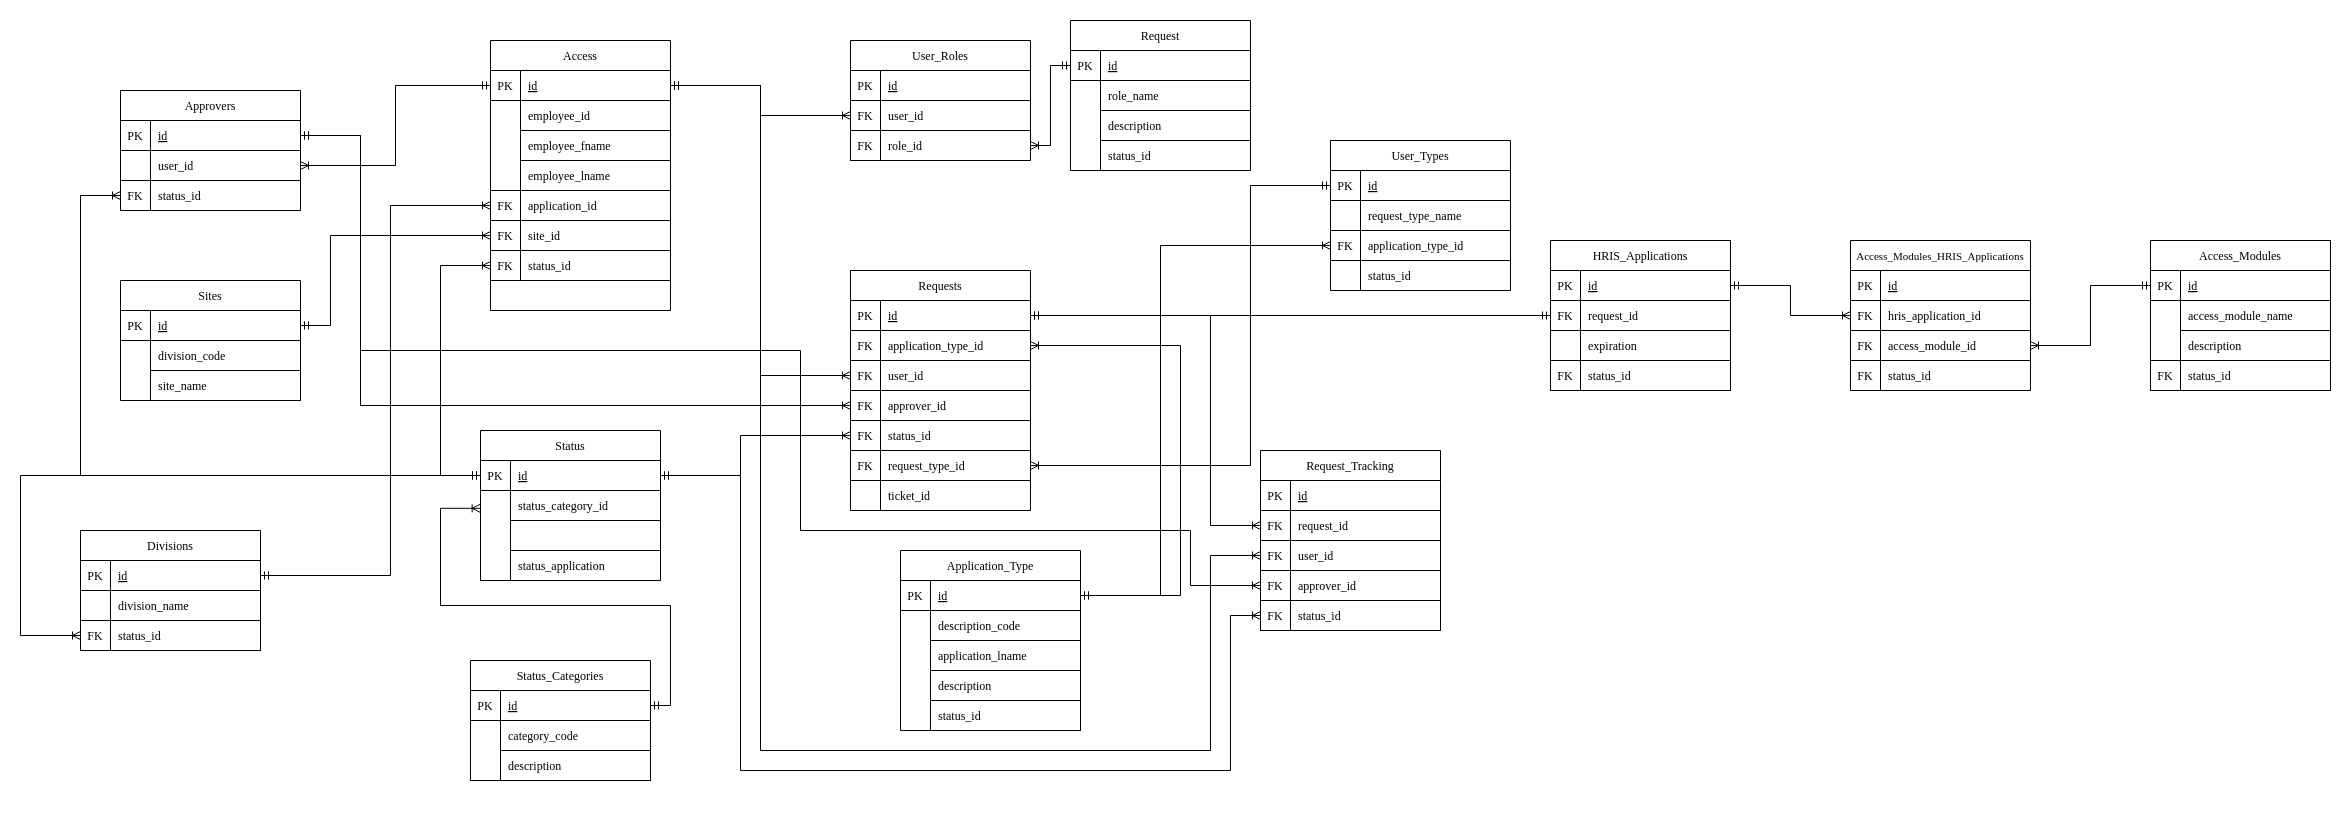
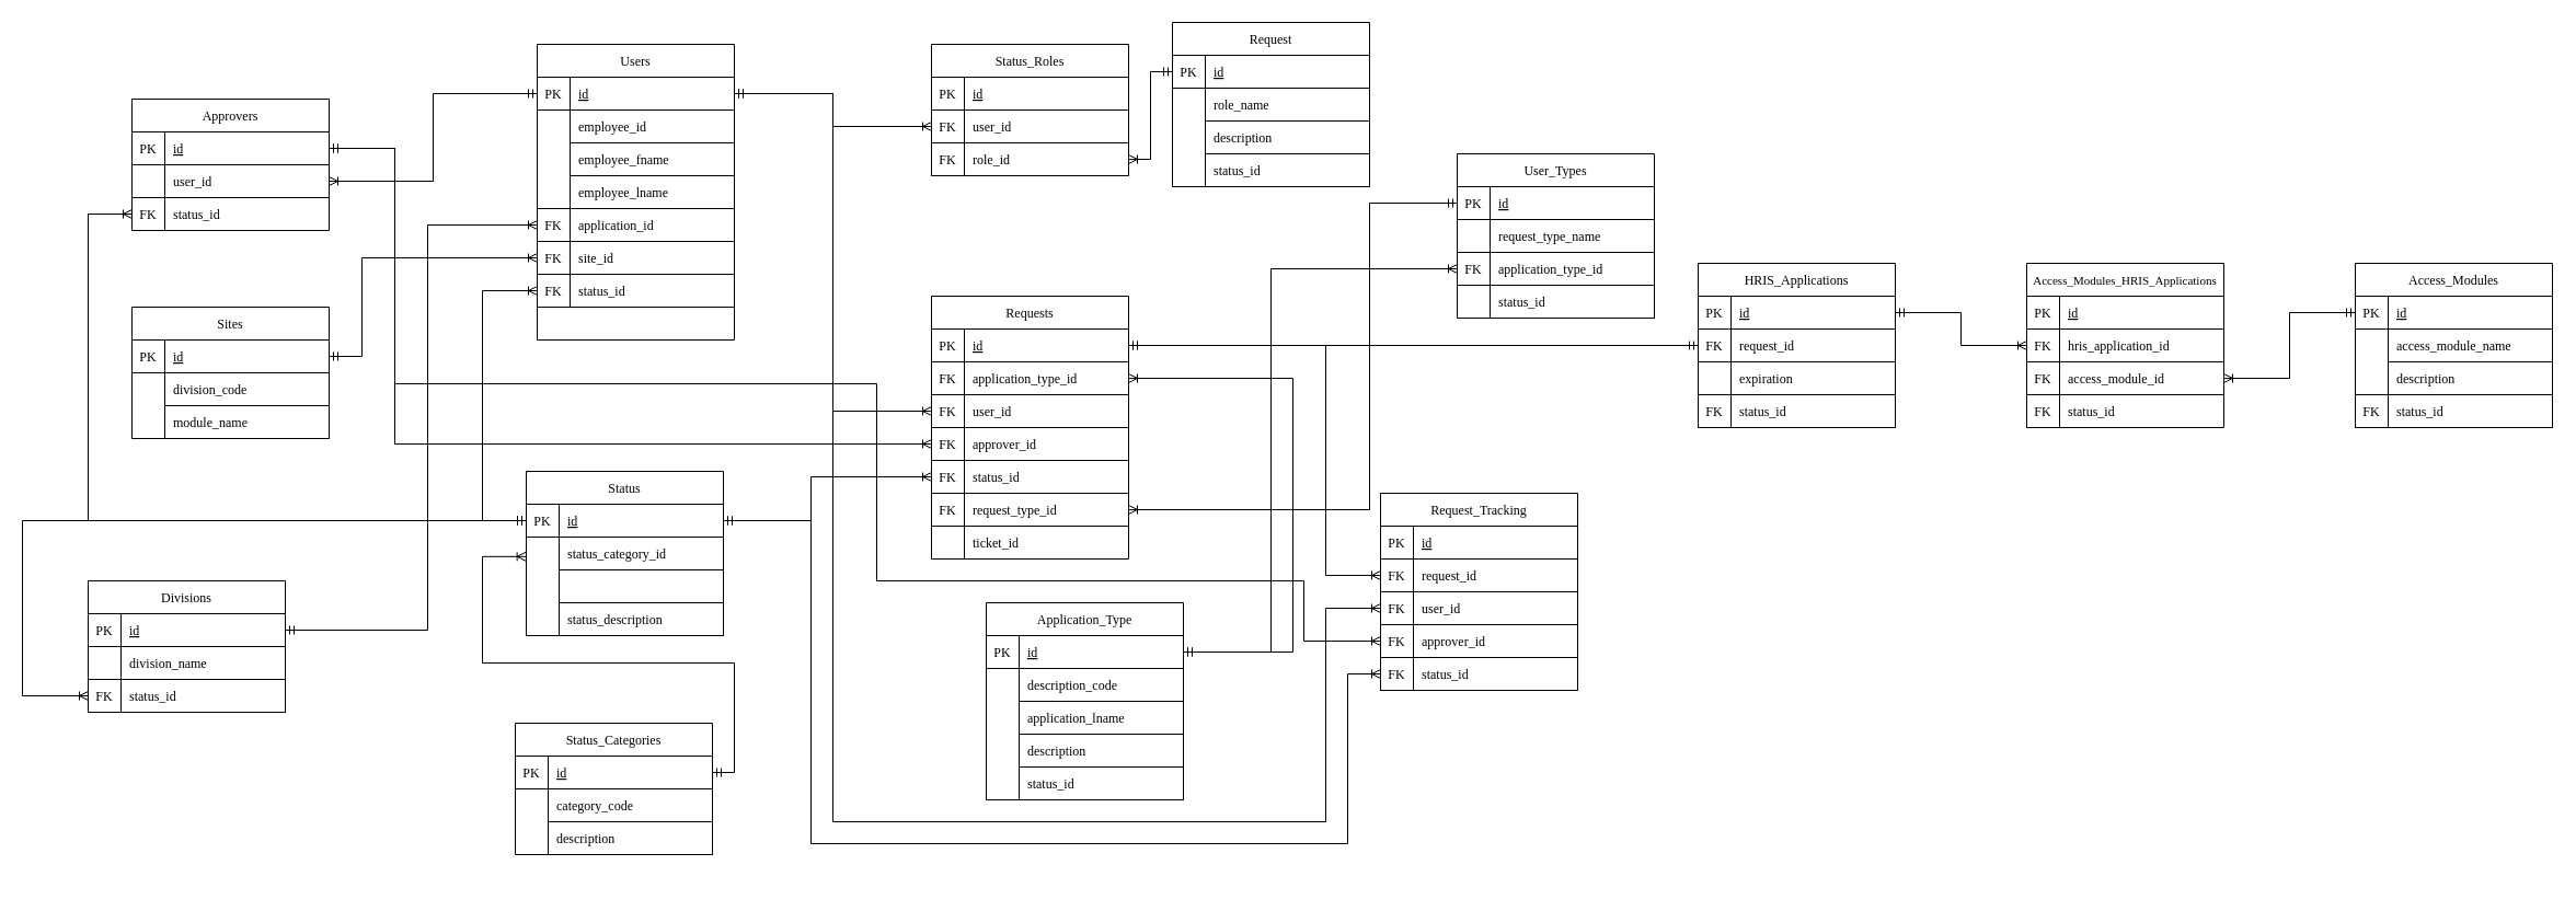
- <mxCell id="2" value="Access" style="shape=table;startSize=30;container=1;collapsible=1;childLayout=tableLayout;fixedRows=1;rowLines=0;fontStyle=0;align=center;resizeLast=1;fontFamily=Tenorite;fontSource=https%3A%2F%2Ffonts.cdnfonts.com%2Fcss%2Ftenorite%3Fstyles%3D102681%2C102679%2C102680%2C102678;" parent="1" vertex="1"><mxGeometry x="490" y="40" width="180" height="270" as="geometry" /></mxCell>
+ <mxCell id="2" value="Users" style="shape=table;startSize=30;container=1;collapsible=1;childLayout=tableLayout;fixedRows=1;rowLines=0;fontStyle=0;align=center;resizeLast=1;fontFamily=Tenorite;fontSource=https%3A%2F%2Ffonts.cdnfonts.com%2Fcss%2Ftenorite%3Fstyles%3D102681%2C102679%2C102680%2C102678;" parent="1" vertex="1"><mxGeometry x="490" y="40" width="180" height="270" as="geometry" /></mxCell>
- <mxCell id="31" value="User_Roles" style="shape=table;startSize=30;container=1;collapsible=1;childLayout=tableLayout;fixedRows=1;rowLines=0;fontStyle=0;align=center;resizeLast=1;fontFamily=Tenorite;fontSource=https%3A%2F%2Ffonts.cdnfonts.com%2Fcss%2Ftenorite%3Fstyles%3D102681%2C102679%2C102680%2C102678;" parent="1" vertex="1"><mxGeometry x="850" y="40" width="180" height="120" as="geometry" /></mxCell>
+ <mxCell id="31" value="Status_Roles" style="shape=table;startSize=30;container=1;collapsible=1;childLayout=tableLayout;fixedRows=1;rowLines=0;fontStyle=0;align=center;resizeLast=1;fontFamily=Tenorite;fontSource=https%3A%2F%2Ffonts.cdnfonts.com%2Fcss%2Ftenorite%3Fstyles%3D102681%2C102679%2C102680%2C102678;" parent="1" vertex="1"><mxGeometry x="850" y="40" width="180" height="120" as="geometry" /></mxCell>
- <mxCell id="184" value="site_name" style="shape=partialRectangle;connectable=0;fillColor=none;top=1;left=1;bottom=1;right=1;align=left;spacingLeft=6;overflow=hidden;fontFamily=Tenorite;fontSource=https%3A%2F%2Ffonts.cdnfonts.com%2Fcss%2Ftenorite%3Fstyles%3D102681%2C102679%2C102680%2C102678;fontStyle=0" parent="182" vertex="1"><mxGeometry x="30" width="150" height="30" as="geometry"><mxRectangle width="150" height="30" as="alternateBounds" /></mxGeometry></mxCell>
+ <mxCell id="184" value="module_name" style="shape=partialRectangle;connectable=0;fillColor=none;top=1;left=1;bottom=1;right=1;align=left;spacingLeft=6;overflow=hidden;fontFamily=Tenorite;fontSource=https%3A%2F%2Ffonts.cdnfonts.com%2Fcss%2Ftenorite%3Fstyles%3D102681%2C102679%2C102680%2C102678;fontStyle=0" parent="182" vertex="1"><mxGeometry x="30" width="150" height="30" as="geometry"><mxRectangle width="150" height="30" as="alternateBounds" /></mxGeometry></mxCell>
- <mxCell id="98" value="status_application" style="shape=partialRectangle;connectable=0;fillColor=none;top=1;left=0;bottom=1;right=1;align=left;spacingLeft=6;overflow=hidden;fontFamily=Tenorite;fontSource=https%3A%2F%2Ffonts.cdnfonts.com%2Fcss%2Ftenorite%3Fstyles%3D102681%2C102679%2C102680%2C102678;fontStyle=0" parent="96" vertex="1"><mxGeometry x="30" width="150" height="30" as="geometry"><mxRectangle width="150" height="30" as="alternateBounds" /></mxGeometry></mxCell>
+ <mxCell id="98" value="status_description" style="shape=partialRectangle;connectable=0;fillColor=none;top=1;left=0;bottom=1;right=1;align=left;spacingLeft=6;overflow=hidden;fontFamily=Tenorite;fontSource=https%3A%2F%2Ffonts.cdnfonts.com%2Fcss%2Ftenorite%3Fstyles%3D102681%2C102679%2C102680%2C102678;fontStyle=0" parent="96" vertex="1"><mxGeometry x="30" width="150" height="30" as="geometry"><mxRectangle width="150" height="30" as="alternateBounds" /></mxGeometry></mxCell>
